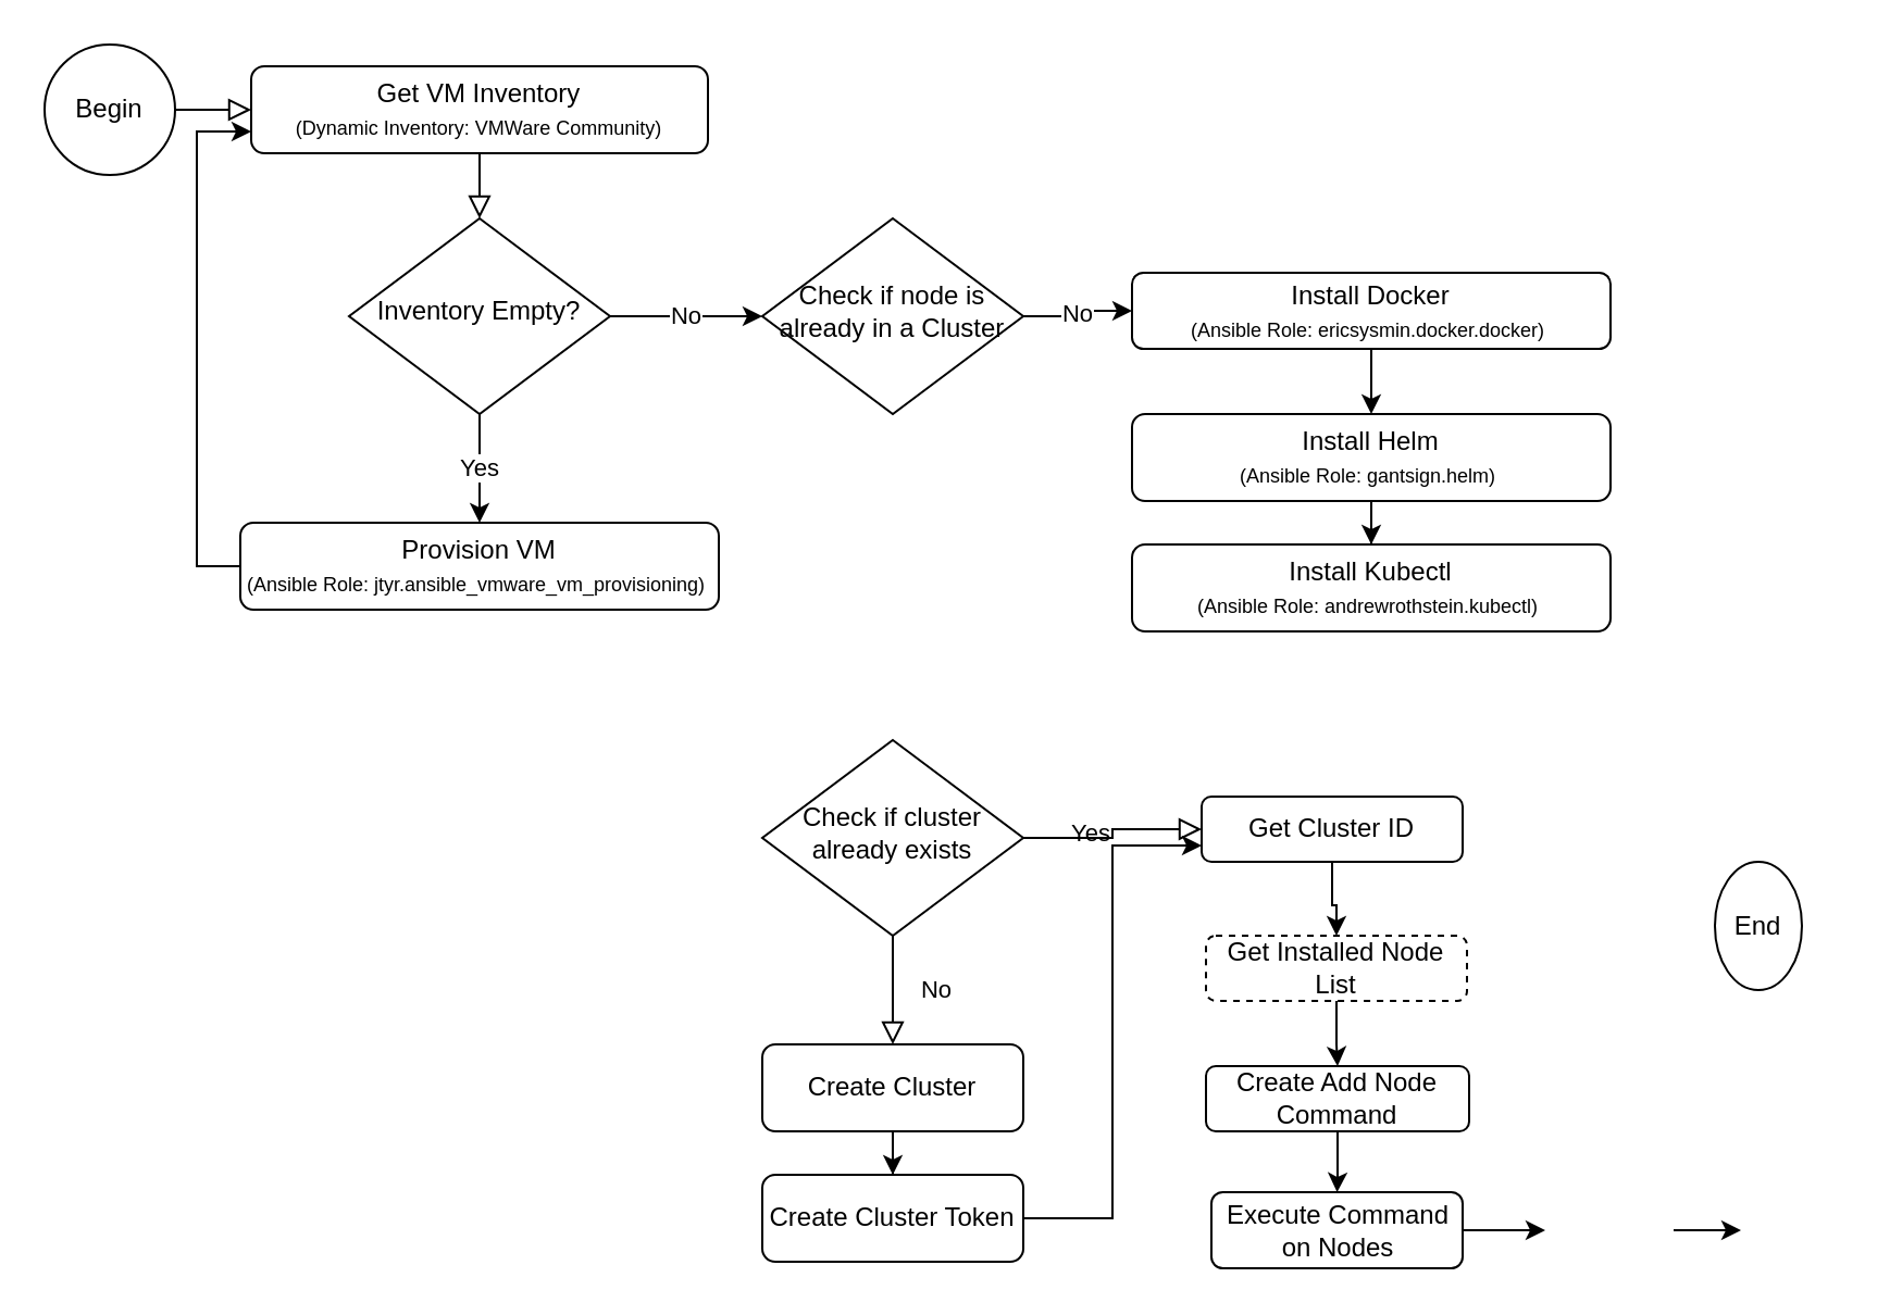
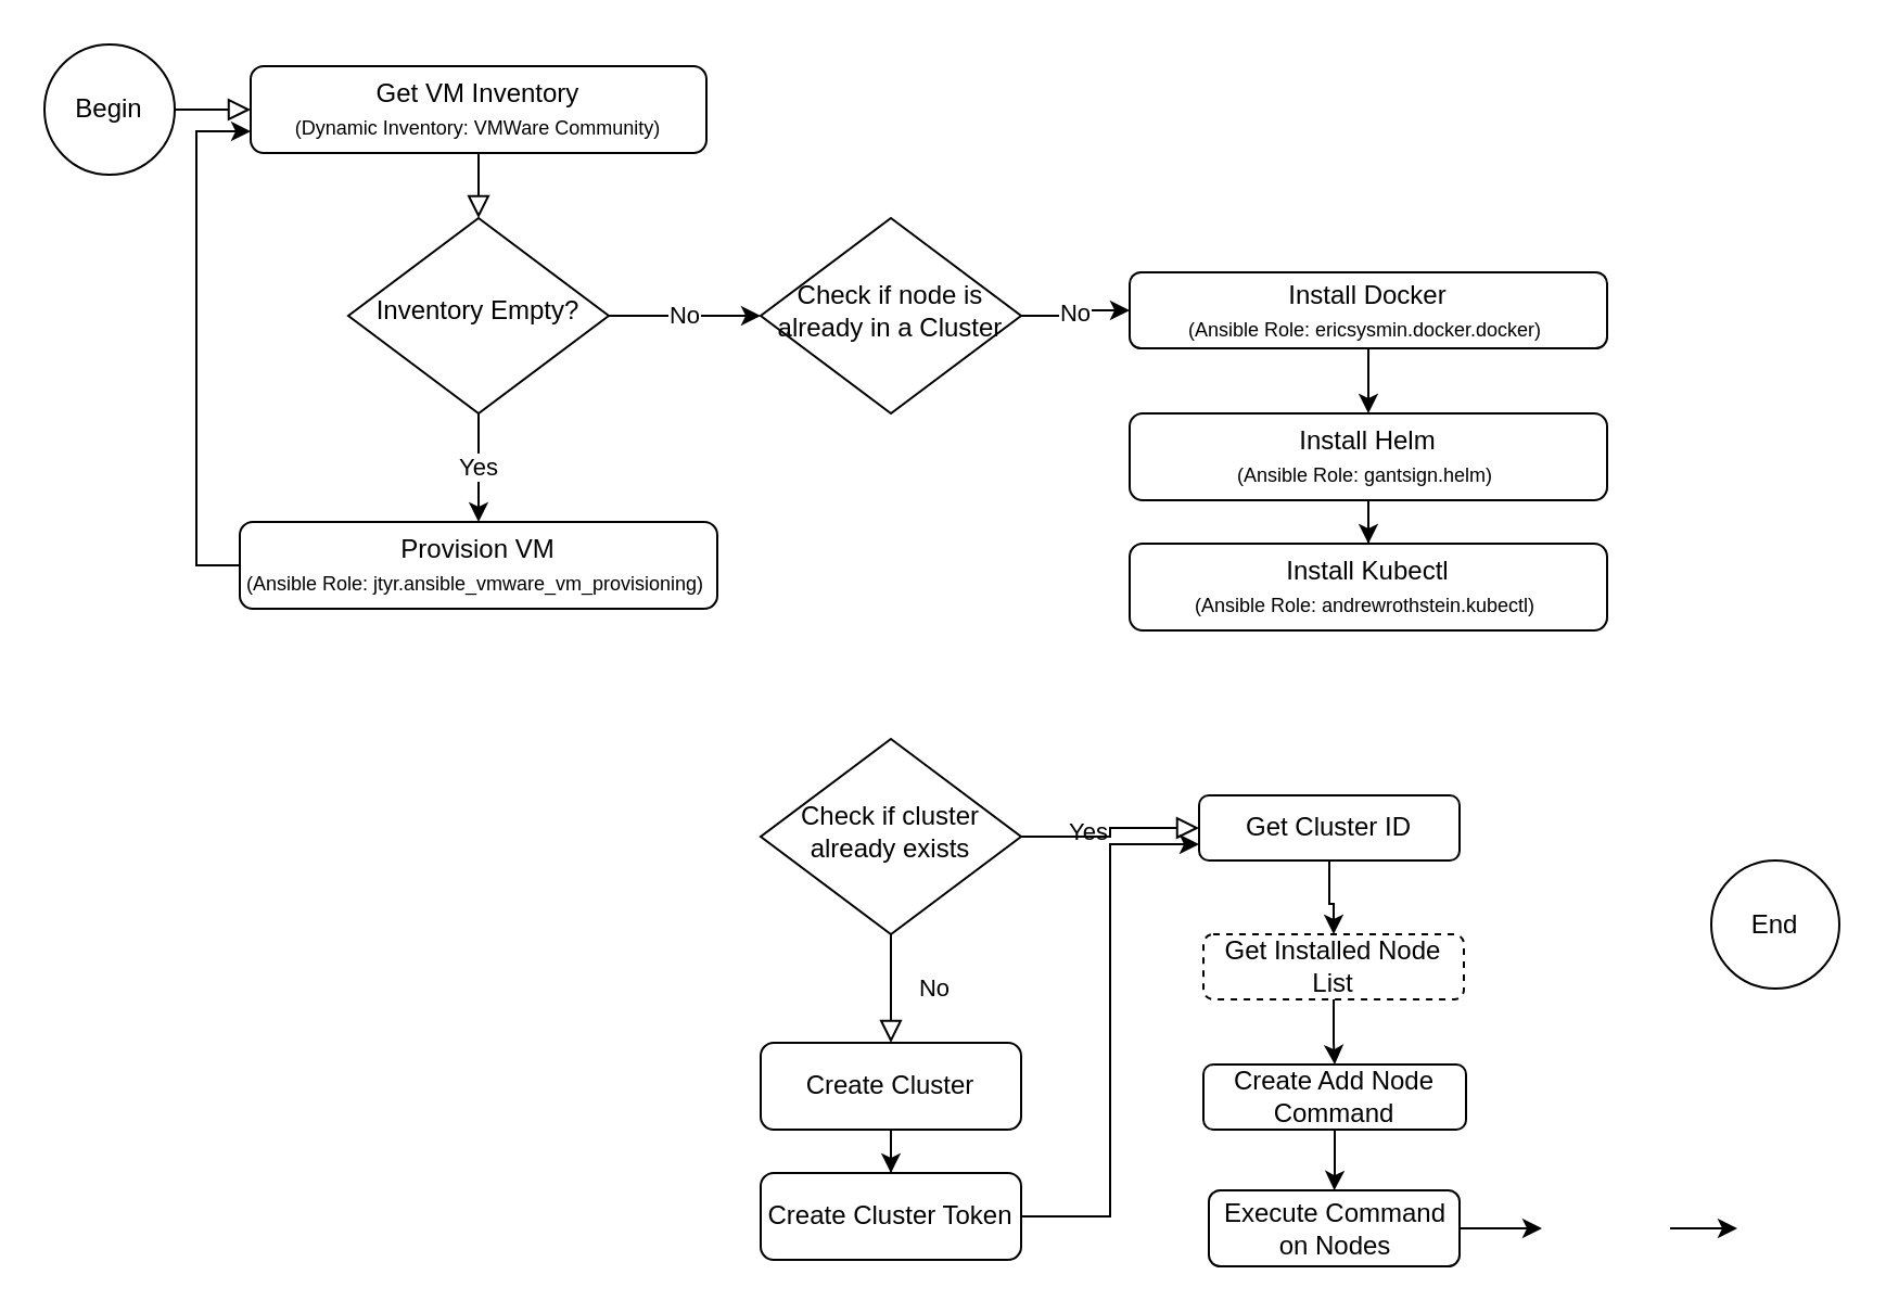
- <mxCell id="20" value="End" style="ellipse;whiteSpace=wrap;html=1;aspect=fixed;" parent="1" vertex="1"><mxGeometry x="788" y="396" width="40" height="59" as="geometry" /></mxCell>
+ <mxCell id="20" value="End" style="ellipse;whiteSpace=wrap;html=1;aspect=fixed;" parent="1" vertex="1"><mxGeometry x="788" y="396" width="59" height="59" as="geometry" /></mxCell>
